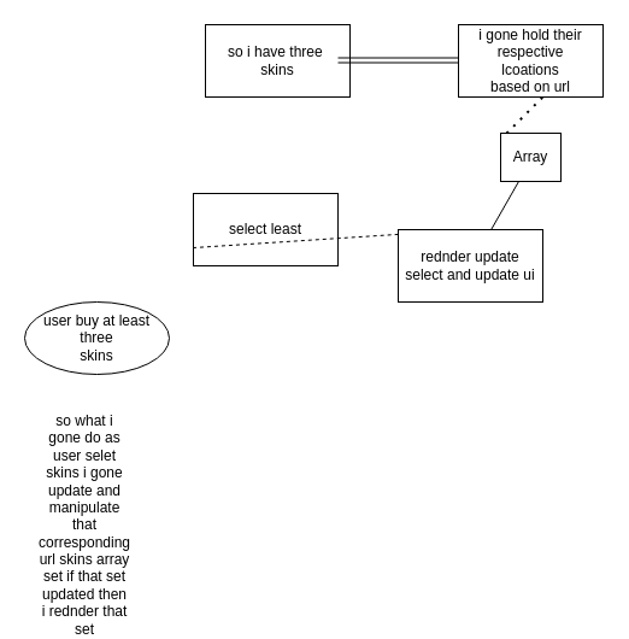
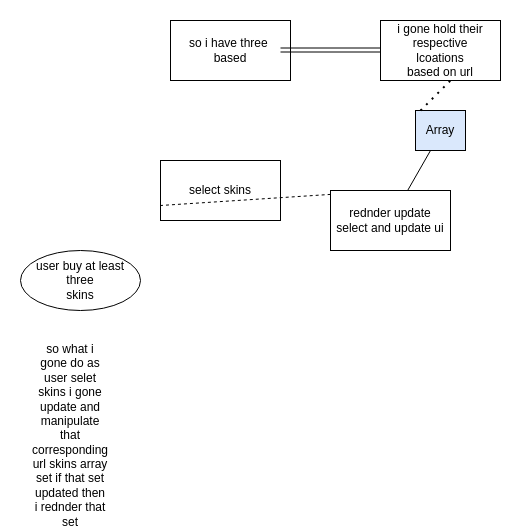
- <mxCell id="2" value="so i have three&amp;nbsp;&lt;br&gt;skins" style="rounded=0;whiteSpace=wrap;html=1;" vertex="1" parent="1"><mxGeometry x="170" y="20" width="120" height="60" as="geometry" /></mxCell>
+ <mxCell id="2" value="so i have three&amp;nbsp;&lt;br&gt;based" style="rounded=0;whiteSpace=wrap;html=1;" vertex="1" parent="1"><mxGeometry x="170" y="20" width="120" height="60" as="geometry" /></mxCell>
- <mxCell id="9" value="Array" style="rounded=0;whiteSpace=wrap;html=1;" vertex="1" parent="1"><mxGeometry x="415" y="110" width="50" height="40" as="geometry" /></mxCell>
+ <mxCell id="9" value="Array" style="rounded=0;whiteSpace=wrap;html=1;fillColor=#dae8fc;" vertex="1" parent="1"><mxGeometry x="415" y="110" width="50" height="40" as="geometry" /></mxCell>
- <mxCell id="4" value="select least&lt;br&gt;" style="rounded=0;whiteSpace=wrap;html=1;" vertex="1" parent="1"><mxGeometry x="160" y="160" width="120" height="60" as="geometry" /></mxCell>
+ <mxCell id="4" value="select skins&lt;br&gt;" style="rounded=0;whiteSpace=wrap;html=1;" vertex="1" parent="1"><mxGeometry x="160" y="160" width="120" height="60" as="geometry" /></mxCell>
